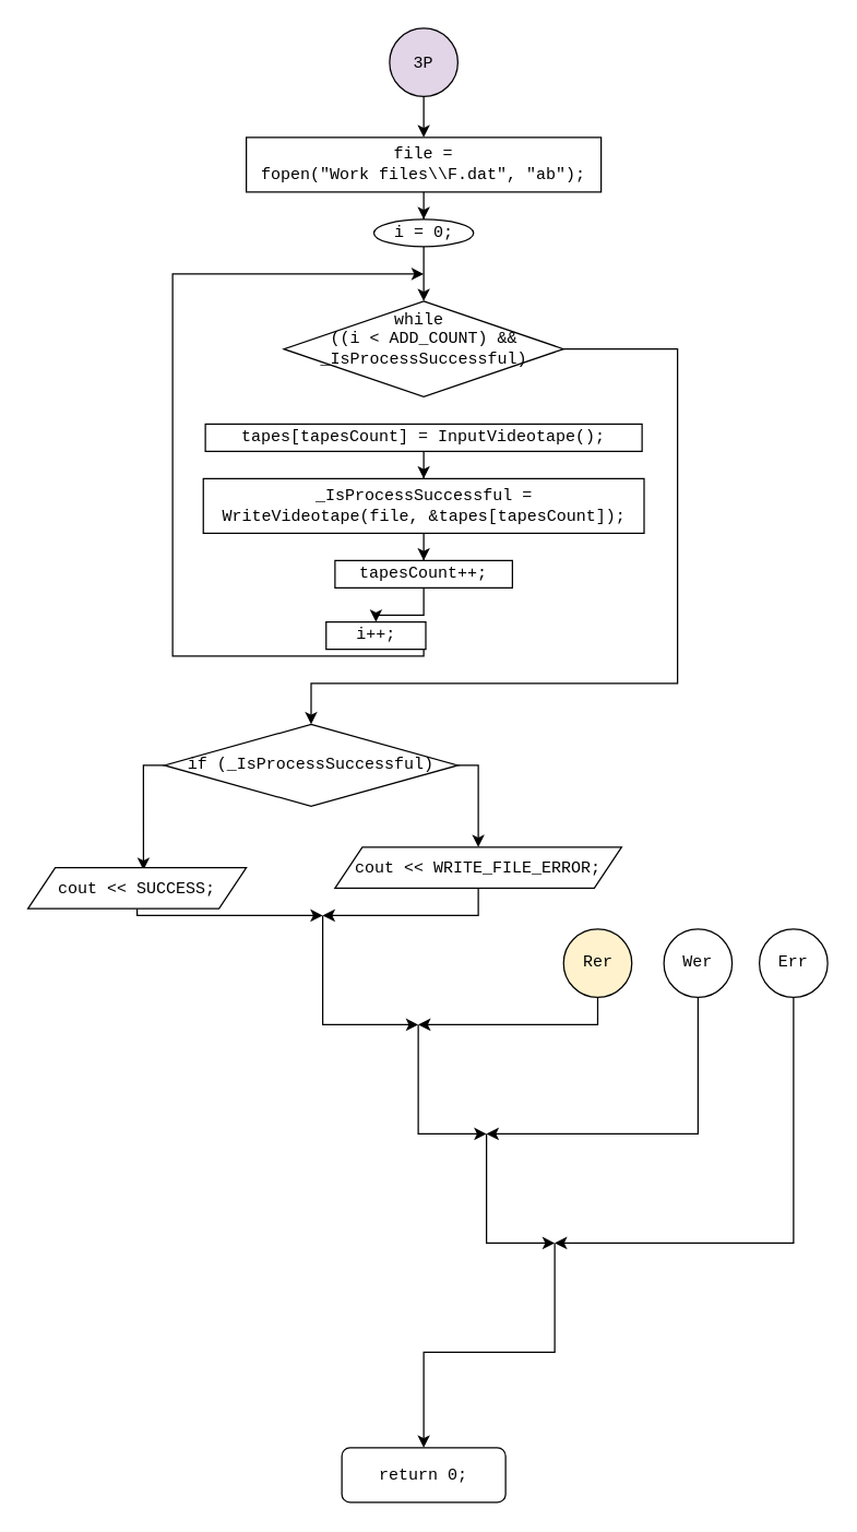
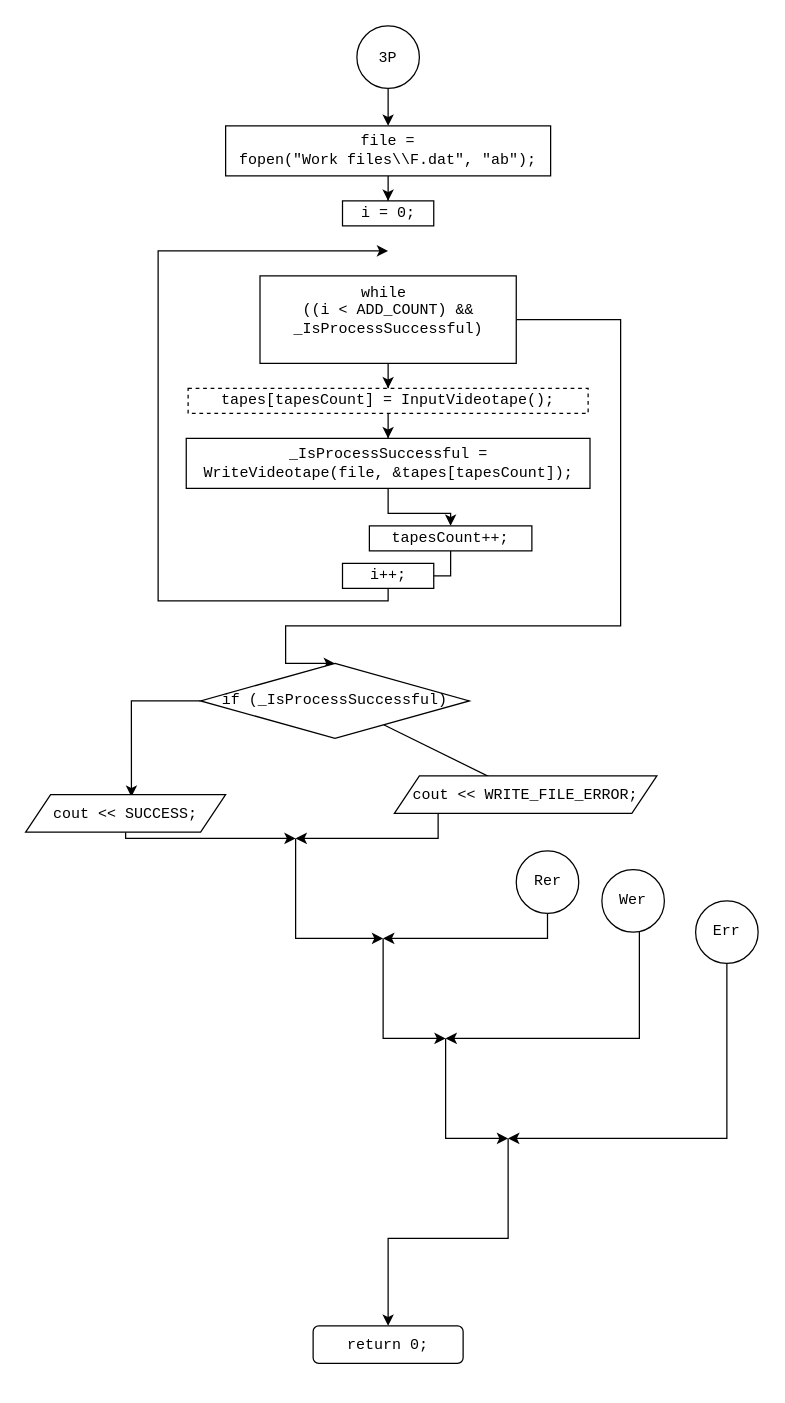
- <mxCell id="3" value="&lt;font face=&quot;Courier New&quot;&gt;3P&lt;/font&gt;" style="ellipse;whiteSpace=wrap;html=1;aspect=fixed;fillColor=#e1d5e7;" vertex="1" parent="1"><mxGeometry x="285" y="20" width="50" height="50" as="geometry" /></mxCell>
+ <mxCell id="3" value="&lt;font face=&quot;Courier New&quot;&gt;3P&lt;/font&gt;" style="ellipse;whiteSpace=wrap;html=1;aspect=fixed;" vertex="1" parent="1"><mxGeometry x="285" y="20" width="50" height="50" as="geometry" /></mxCell>
- <mxCell id="7" value="i = 0;" style="ellipse;whiteSpace=wrap;html=1;shadow=0;glass=0;sketch=0;strokeWidth=1;gradientColor=none;fontFamily=Courier New;align=center;" vertex="1" parent="1"><mxGeometry x="273.5" y="160" width="73" height="20" as="geometry" /></mxCell>
+ <mxCell id="7" value="i = 0;" style="rounded=0;whiteSpace=wrap;html=1;shadow=0;glass=0;sketch=0;strokeWidth=1;gradientColor=none;fontFamily=Courier New;align=center;" vertex="1" parent="1"><mxGeometry x="273.5" y="160" width="73" height="20" as="geometry" /></mxCell>
- <mxCell id="6" style="edgeStyle=orthogonalEdgeStyle;rounded=0;orthogonalLoop=1;jettySize=auto;html=1;entryX=0.5;entryY=0;entryDx=0;entryDy=0;" edge="1" parent="1" source="7" target="10"><mxGeometry relative="1" as="geometry" /></mxCell>
- <mxCell id="10" value="&lt;div&gt;&lt;span&gt;while&amp;nbsp;&lt;/span&gt;&lt;/div&gt;((i &amp;lt; ADD_COUNT) &amp;amp;&amp;amp; _IsProcessSuccessful)&lt;br&gt;&lt;font color=&quot;#ffffff&quot;&gt;.&lt;/font&gt;&amp;nbsp; &amp;nbsp; &amp;nbsp; &amp;nbsp;" style="rhombus;whiteSpace=wrap;html=1;rounded=0;shadow=0;glass=0;sketch=0;strokeWidth=1;gradientColor=none;fontFamily=Courier New;align=center;" vertex="1" parent="1"><mxGeometry x="207.5" y="220" width="205" height="70" as="geometry" /></mxCell>
+ <mxCell id="10" value="&lt;div&gt;&lt;span&gt;while&amp;nbsp;&lt;/span&gt;&lt;/div&gt;((i &amp;lt; ADD_COUNT) &amp;amp;&amp;amp; _IsProcessSuccessful)&lt;br&gt;&lt;font color=&quot;#ffffff&quot;&gt;.&lt;/font&gt;&amp;nbsp; &amp;nbsp; &amp;nbsp; &amp;nbsp;" style="whiteSpace=wrap;html=1;shadow=0;glass=0;sketch=0;strokeWidth=1;gradientColor=none;fontFamily=Courier New;align=center;rounded=0;" vertex="1" parent="1"><mxGeometry x="207.5" y="220" width="205" height="70" as="geometry" /></mxCell>
+ <mxCell id="8" style="edgeStyle=orthogonalEdgeStyle;rounded=0;orthogonalLoop=1;jettySize=auto;html=1;entryX=0.5;entryY=0;entryDx=0;entryDy=0;" edge="1" parent="1" source="10" target="12"><mxGeometry relative="1" as="geometry" /></mxCell>
- <mxCell id="12" value="tapes[tapesCount] = InputVideotape();" style="rounded=0;whiteSpace=wrap;html=1;shadow=0;glass=0;sketch=0;strokeWidth=1;gradientColor=none;fontFamily=Courier New;align=center;" vertex="1" parent="1"><mxGeometry x="150" y="310" width="320" height="20" as="geometry" /></mxCell>
+ <mxCell id="12" value="tapes[tapesCount] = InputVideotape();" style="rounded=0;whiteSpace=wrap;html=1;shadow=0;glass=0;sketch=0;strokeWidth=1;gradientColor=none;fontFamily=Courier New;align=center;dashed=1;" vertex="1" parent="1"><mxGeometry x="150" y="310" width="320" height="20" as="geometry" /></mxCell>
- <mxCell id="16" value="tapesCount++;" style="rounded=0;whiteSpace=wrap;html=1;shadow=0;glass=0;sketch=0;strokeWidth=1;gradientColor=none;fontFamily=Courier New;align=center;" vertex="1" parent="1"><mxGeometry x="245" y="410" width="130" height="20" as="geometry" /></mxCell>
+ <mxCell id="16" value="tapesCount++;" style="rounded=0;whiteSpace=wrap;html=1;shadow=0;glass=0;sketch=0;strokeWidth=1;gradientColor=none;fontFamily=Courier New;align=center;" vertex="1" parent="1"><mxGeometry x="295" y="420" width="130" height="20" as="geometry" /></mxCell>
- <mxCell id="18" value="i++;" style="rounded=0;whiteSpace=wrap;html=1;shadow=0;glass=0;sketch=0;strokeWidth=1;gradientColor=none;fontFamily=Courier New;align=center;" vertex="1" parent="1"><mxGeometry x="238.5" y="455" width="73" height="20" as="geometry" /></mxCell>
+ <mxCell id="18" value="i++;" style="rounded=0;whiteSpace=wrap;html=1;shadow=0;glass=0;sketch=0;strokeWidth=1;gradientColor=none;fontFamily=Courier New;align=center;" vertex="1" parent="1"><mxGeometry x="273.5" y="450" width="73" height="20" as="geometry" /></mxCell>
- <mxCell id="21" value="if (_IsProcessSuccessful)" style="rhombus;whiteSpace=wrap;html=1;rounded=0;shadow=0;glass=0;sketch=0;strokeWidth=1;gradientColor=none;fontFamily=Courier New;align=center;" vertex="1" parent="1"><mxGeometry x="120" y="530" width="215" height="60" as="geometry" /></mxCell>
+ <mxCell id="21" value="if (_IsProcessSuccessful)" style="rhombus;whiteSpace=wrap;html=1;rounded=0;shadow=0;glass=0;sketch=0;strokeWidth=1;gradientColor=none;fontFamily=Courier New;align=center;" vertex="1" parent="1"><mxGeometry x="160" y="530" width="215" height="60" as="geometry" /></mxCell>
- <mxCell id="25" value="&lt;font face=&quot;Courier New&quot;&gt;cout &amp;lt;&amp;lt; WRITE_FILE_ERROR;&lt;/font&gt;" style="shape=parallelogram;perimeter=parallelogramPerimeter;whiteSpace=wrap;html=1;fixedSize=1;" vertex="1" parent="1"><mxGeometry x="245" y="620" width="210" height="30" as="geometry" /></mxCell>
+ <mxCell id="25" value="&lt;font face=&quot;Courier New&quot;&gt;cout &amp;lt;&amp;lt; WRITE_FILE_ERROR;&lt;/font&gt;" style="shape=parallelogram;perimeter=parallelogramPerimeter;whiteSpace=wrap;html=1;fixedSize=1;" vertex="1" parent="1"><mxGeometry x="315" y="620" width="210" height="30" as="geometry" /></mxCell>
- <mxCell id="28" value="Rer" style="ellipse;whiteSpace=wrap;html=1;aspect=fixed;fontFamily=Courier New;align=center;fillColor=#fff2cc;" vertex="1" parent="1"><mxGeometry x="412.5" y="680" width="50" height="50" as="geometry" /></mxCell>
+ <mxCell id="28" value="Rer" style="ellipse;whiteSpace=wrap;html=1;aspect=fixed;fontFamily=Courier New;align=center;" vertex="1" parent="1"><mxGeometry x="412.5" y="680" width="50" height="50" as="geometry" /></mxCell>
- <mxCell id="31" value="Wer" style="ellipse;whiteSpace=wrap;html=1;aspect=fixed;rounded=0;shadow=0;glass=0;sketch=0;strokeWidth=1;gradientColor=none;fontFamily=Courier New;align=center;" vertex="1" parent="1"><mxGeometry x="486" y="680" width="50" height="50" as="geometry" /></mxCell>
+ <mxCell id="31" value="Wer" style="ellipse;whiteSpace=wrap;html=1;aspect=fixed;rounded=0;shadow=0;glass=0;sketch=0;strokeWidth=1;gradientColor=none;fontFamily=Courier New;align=center;" vertex="1" parent="1"><mxGeometry x="481" y="695" width="50" height="50" as="geometry" /></mxCell>
- <mxCell id="34" value="Err" style="ellipse;whiteSpace=wrap;html=1;aspect=fixed;rounded=0;shadow=0;glass=0;sketch=0;strokeWidth=1;gradientColor=none;fontFamily=Courier New;align=center;" vertex="1" parent="1"><mxGeometry x="556" y="680" width="50" height="50" as="geometry" /></mxCell>
+ <mxCell id="34" value="Err" style="ellipse;whiteSpace=wrap;html=1;aspect=fixed;rounded=0;shadow=0;glass=0;sketch=0;strokeWidth=1;gradientColor=none;fontFamily=Courier New;align=center;" vertex="1" parent="1"><mxGeometry x="556" y="720" width="50" height="50" as="geometry" /></mxCell>
- <mxCell id="36" value="&lt;font face=&quot;Courier New&quot;&gt;return 0;&lt;/font&gt;" style="rounded=1;whiteSpace=wrap;html=1;" vertex="1" parent="1"><mxGeometry x="250" y="1060" width="120" height="40" as="geometry" /></mxCell>
+ <mxCell id="36" value="&lt;font face=&quot;Courier New&quot;&gt;return 0;&lt;/font&gt;" style="rounded=1;whiteSpace=wrap;html=1;" vertex="1" parent="1"><mxGeometry x="250" y="1060" width="120" height="30" as="geometry" /></mxCell>
